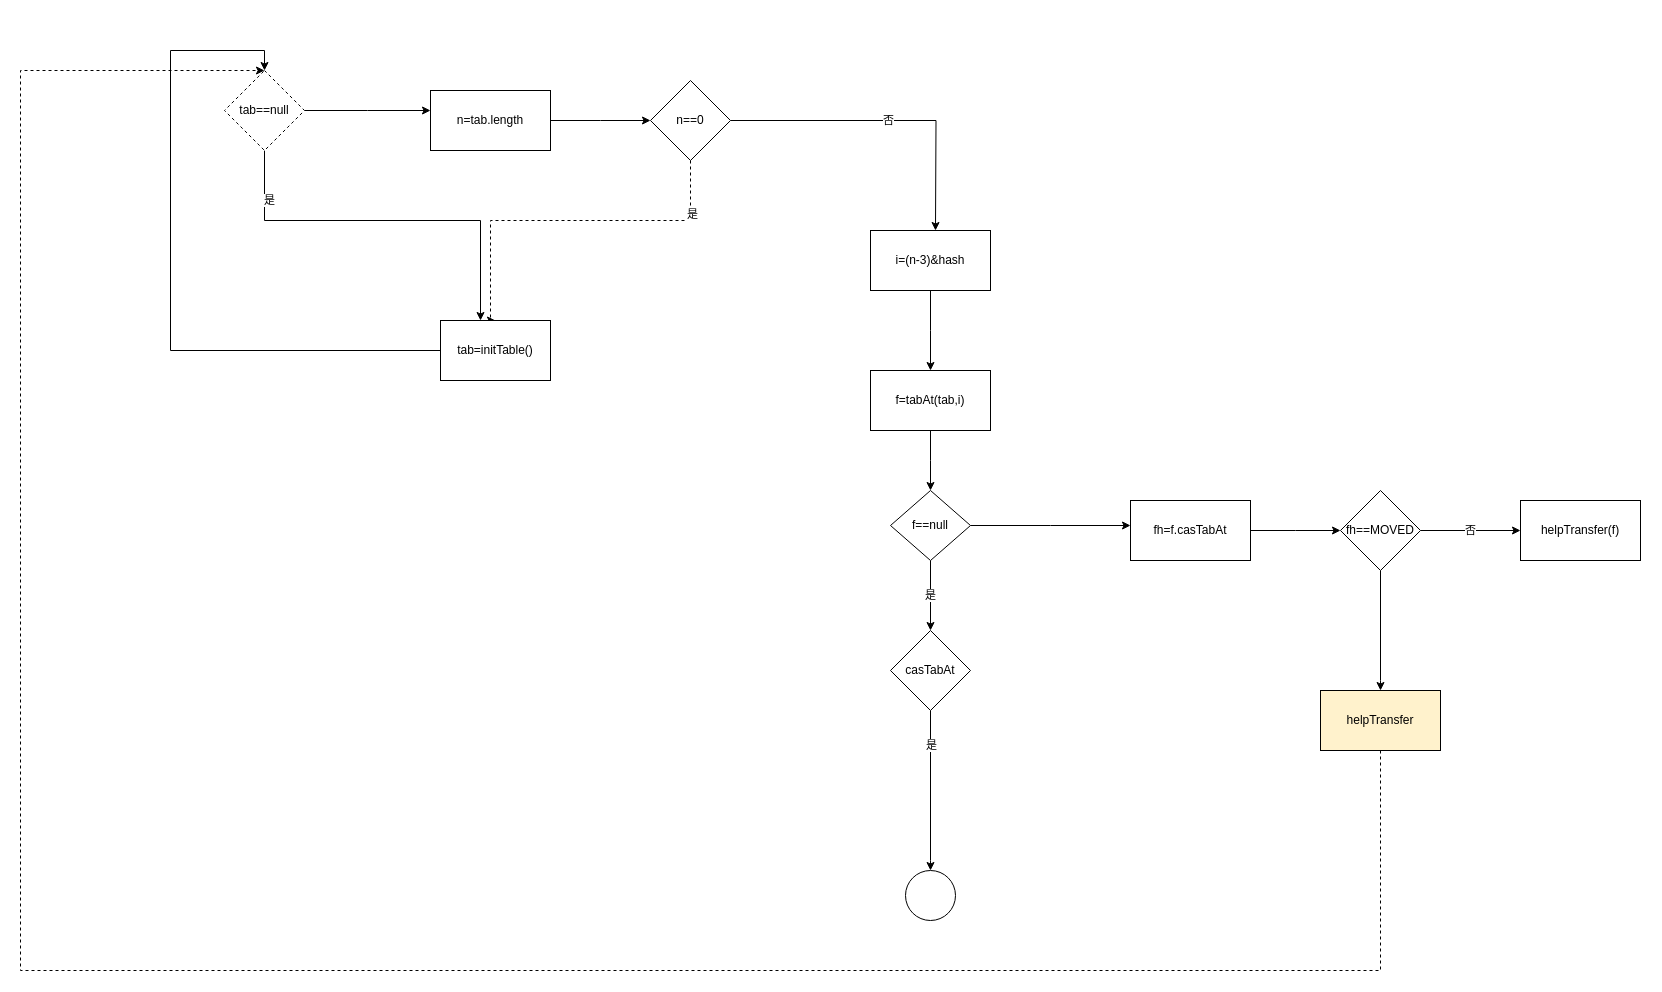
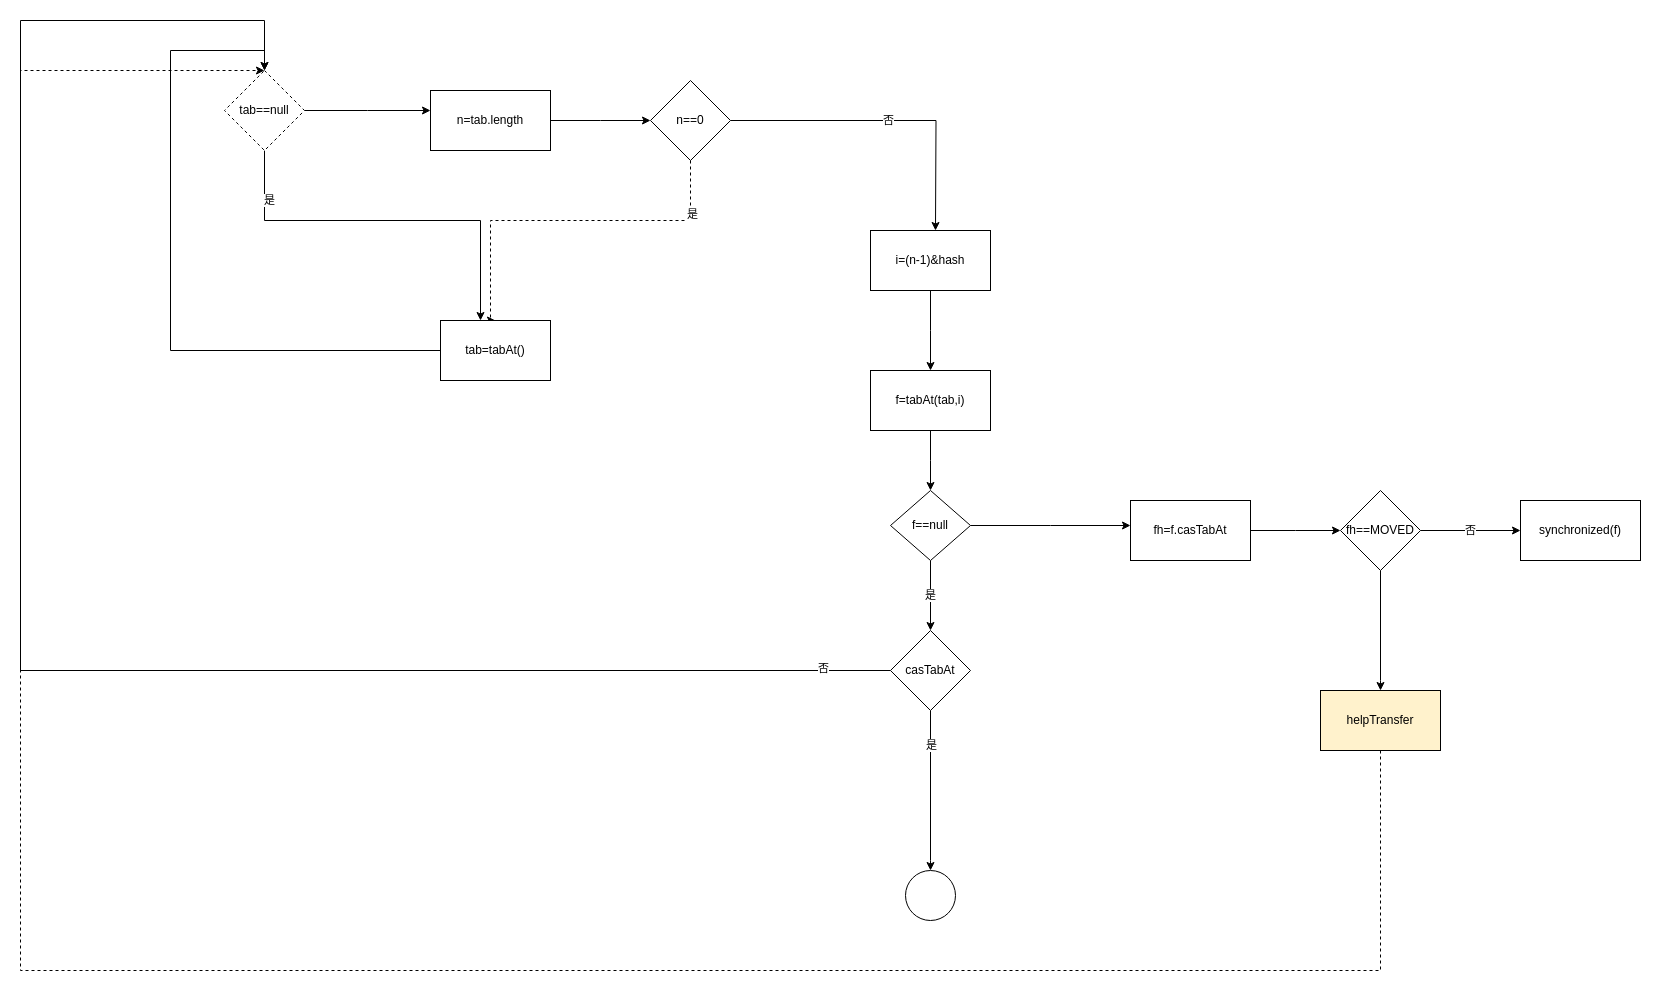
- <mxCell id="15" value="i=(n-3)&amp;amp;hash" style="whiteSpace=wrap;html=1;" vertex="1" parent="1"><mxGeometry x="870" y="230" width="120" height="60" as="geometry" /></mxCell>
+ <mxCell id="15" value="i=(n-1)&amp;amp;hash" style="whiteSpace=wrap;html=1;" vertex="1" parent="1"><mxGeometry x="870" y="230" width="120" height="60" as="geometry" /></mxCell>
- <mxCell id="13" value="tab=initTable()" style="whiteSpace=wrap;html=1;" vertex="1" parent="1"><mxGeometry x="440" y="320" width="110" height="60" as="geometry" /></mxCell>
+ <mxCell id="13" value="tab=tabAt()" style="whiteSpace=wrap;html=1;" vertex="1" parent="1"><mxGeometry x="440" y="320" width="110" height="60" as="geometry" /></mxCell>
- <mxCell id="34" value="helpTransfer(f)" style="whiteSpace=wrap;html=1;" vertex="1" parent="1"><mxGeometry x="1520" y="500" width="120" height="60" as="geometry" /></mxCell>
+ <mxCell id="34" value="synchronized(f)" style="whiteSpace=wrap;html=1;" vertex="1" parent="1"><mxGeometry x="1520" y="500" width="120" height="60" as="geometry" /></mxCell>
+ <mxCell id="23" style="edgeStyle=orthogonalEdgeStyle;rounded=0;orthogonalLoop=1;jettySize=auto;html=1;" edge="1" parent="1" source="25" target="5"><mxGeometry relative="1" as="geometry"><Array as="points"><mxPoint x="20" y="670" /><mxPoint x="20" y="20" /><mxPoint x="264" y="20" /></Array></mxGeometry></mxCell>
+ <mxCell id="24" value="否" style="edgeLabel;html=1;align=center;verticalAlign=middle;resizable=0;points=[];" vertex="1" connectable="0" parent="23"><mxGeometry x="-0.925" y="-3" relative="1" as="geometry"><mxPoint as="offset" /></mxGeometry></mxCell>
